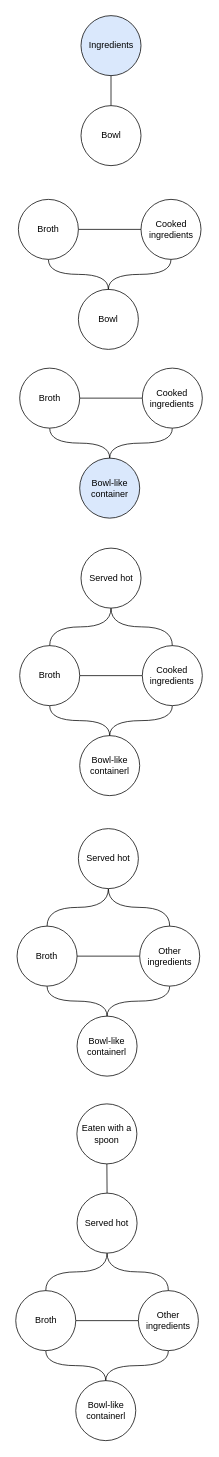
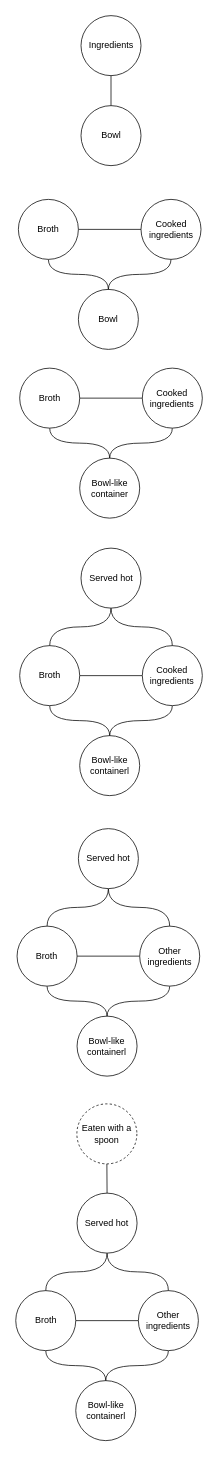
- <mxCell id="4" value="Ingredients" style="ellipse;whiteSpace=wrap;html=1;aspect=fixed;fillColor=#dae8fc;" vertex="1" parent="1"><mxGeometry x="107.5" y="20" width="80" height="80" as="geometry" /></mxCell>
+ <mxCell id="4" value="Ingredients" style="ellipse;whiteSpace=wrap;html=1;aspect=fixed;" vertex="1" parent="1"><mxGeometry x="107.5" y="20" width="80" height="80" as="geometry" /></mxCell>
- <mxCell id="11" value="Bowl-like container" style="ellipse;whiteSpace=wrap;html=1;aspect=fixed;fillColor=#dae8fc;" vertex="1" parent="1"><mxGeometry x="105.75" y="610" width="80" height="80" as="geometry" /></mxCell>
+ <mxCell id="11" value="Bowl-like container" style="ellipse;whiteSpace=wrap;html=1;aspect=fixed;" vertex="1" parent="1"><mxGeometry x="105.75" y="610" width="80" height="80" as="geometry" /></mxCell>
- <mxCell id="45" value="Eaten with a spoon" style="ellipse;whiteSpace=wrap;html=1;aspect=fixed;" vertex="1" parent="1"><mxGeometry x="102" y="1471" width="80" height="80" as="geometry" /></mxCell>
+ <mxCell id="45" value="Eaten with a spoon" style="ellipse;whiteSpace=wrap;html=1;aspect=fixed;dashed=1;" vertex="1" parent="1"><mxGeometry x="102" y="1471" width="80" height="80" as="geometry" /></mxCell>
